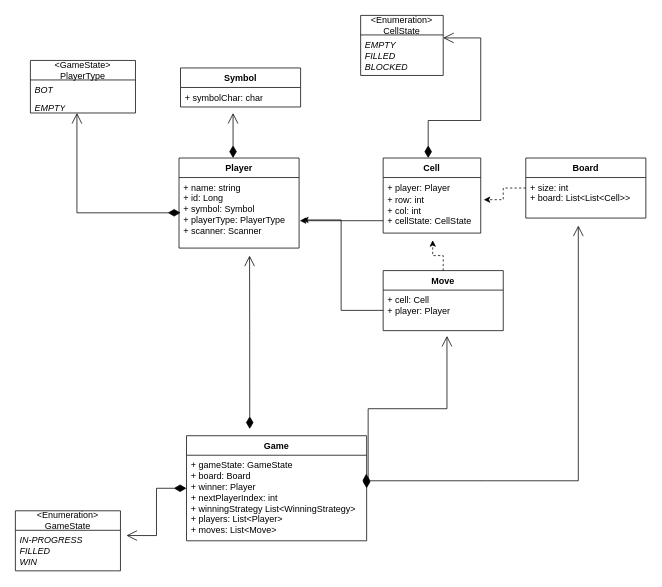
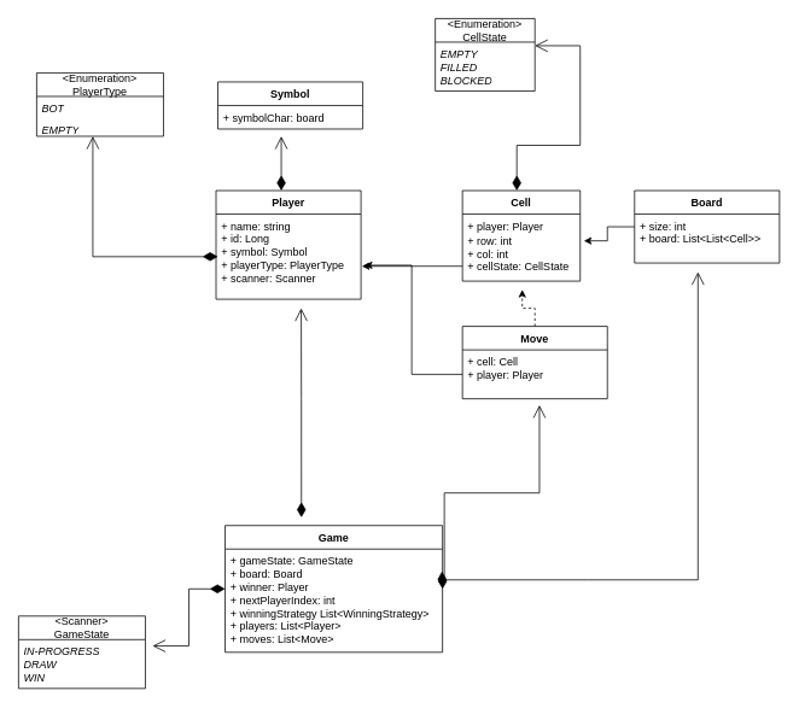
- <mxCell id="7" value="&amp;lt;GameState&amp;gt;&lt;div&gt;PlayerType&lt;/div&gt;" style="swimlane;fontStyle=0;childLayout=stackLayout;horizontal=1;startSize=26;fillColor=none;horizontalStack=0;resizeParent=1;resizeParentMax=0;resizeLast=0;collapsible=1;marginBottom=0;whiteSpace=wrap;html=1;" vertex="1" parent="1"><mxGeometry x="40" y="80" width="140" height="70" as="geometry" /></mxCell>
+ <mxCell id="7" value="&amp;lt;Enumeration&amp;gt;&lt;div&gt;PlayerType&lt;/div&gt;" style="swimlane;fontStyle=0;childLayout=stackLayout;horizontal=1;startSize=26;fillColor=none;horizontalStack=0;resizeParent=1;resizeParentMax=0;resizeLast=0;collapsible=1;marginBottom=0;whiteSpace=wrap;html=1;" vertex="1" parent="1"><mxGeometry x="40" y="80" width="140" height="70" as="geometry" /></mxCell>
- <mxCell id="5" value="+ symbolChar: char" style="text;strokeColor=none;fillColor=none;align=left;verticalAlign=top;spacingLeft=4;spacingRight=4;overflow=hidden;rotatable=0;points=[[0,0.5],[1,0.5]];portConstraint=eastwest;whiteSpace=wrap;html=1;" vertex="1" parent="4"><mxGeometry y="26" width="160" height="26" as="geometry" /></mxCell>
+ <mxCell id="5" value="+ symbolChar: board" style="text;strokeColor=none;fillColor=none;align=left;verticalAlign=top;spacingLeft=4;spacingRight=4;overflow=hidden;rotatable=0;points=[[0,0.5],[1,0.5]];portConstraint=eastwest;whiteSpace=wrap;html=1;" vertex="1" parent="4"><mxGeometry y="26" width="160" height="26" as="geometry" /></mxCell>
- <mxCell id="25" style="edgeStyle=orthogonalEdgeStyle;rounded=0;orthogonalLoop=1;jettySize=auto;html=1;entryX=1.031;entryY=-0.028;entryDx=0;entryDy=0;entryPerimeter=0;dashed=1;" edge="1" parent="1" source="23" target="14"><mxGeometry relative="1" as="geometry" /></mxCell>
+ <mxCell id="25" style="edgeStyle=orthogonalEdgeStyle;rounded=0;orthogonalLoop=1;jettySize=auto;html=1;entryX=1.031;entryY=-0.028;entryDx=0;entryDy=0;entryPerimeter=0;" edge="1" parent="1" source="23" target="14"><mxGeometry relative="1" as="geometry" /></mxCell>
- <mxCell id="28" value="&amp;lt;Enumeration&amp;gt;&lt;div&gt;GameState&lt;/div&gt;" style="swimlane;fontStyle=0;childLayout=stackLayout;horizontal=1;startSize=26;fillColor=none;horizontalStack=0;resizeParent=1;resizeParentMax=0;resizeLast=0;collapsible=1;marginBottom=0;whiteSpace=wrap;html=1;" vertex="1" parent="1"><mxGeometry x="20" y="680" width="140" height="80" as="geometry" /></mxCell>
+ <mxCell id="28" value="&amp;lt;Scanner&amp;gt;&lt;div&gt;GameState&lt;/div&gt;" style="swimlane;fontStyle=0;childLayout=stackLayout;horizontal=1;startSize=26;fillColor=none;horizontalStack=0;resizeParent=1;resizeParentMax=0;resizeLast=0;collapsible=1;marginBottom=0;whiteSpace=wrap;html=1;" vertex="1" parent="1"><mxGeometry x="20" y="680" width="140" height="80" as="geometry" /></mxCell>
- <mxCell id="29" value="&lt;i&gt;IN-PROGRESS&lt;/i&gt;&lt;div&gt;&lt;i&gt;FILLED&lt;/i&gt;&lt;/div&gt;&lt;div&gt;&lt;i&gt;WIN&lt;/i&gt;&lt;/div&gt;" style="text;strokeColor=none;fillColor=none;align=left;verticalAlign=top;spacingLeft=4;spacingRight=4;overflow=hidden;rotatable=0;points=[[0,0.5],[1,0.5]];portConstraint=eastwest;whiteSpace=wrap;html=1;" vertex="1" parent="28"><mxGeometry y="26" width="140" height="54" as="geometry" /></mxCell>
+ <mxCell id="29" value="&lt;i&gt;IN-PROGRESS&lt;/i&gt;&lt;div&gt;&lt;i&gt;DRAW&lt;/i&gt;&lt;/div&gt;&lt;div&gt;&lt;i&gt;WIN&lt;/i&gt;&lt;/div&gt;" style="text;strokeColor=none;fillColor=none;align=left;verticalAlign=top;spacingLeft=4;spacingRight=4;overflow=hidden;rotatable=0;points=[[0,0.5],[1,0.5]];portConstraint=eastwest;whiteSpace=wrap;html=1;" vertex="1" parent="28"><mxGeometry y="26" width="140" height="54" as="geometry" /></mxCell>
